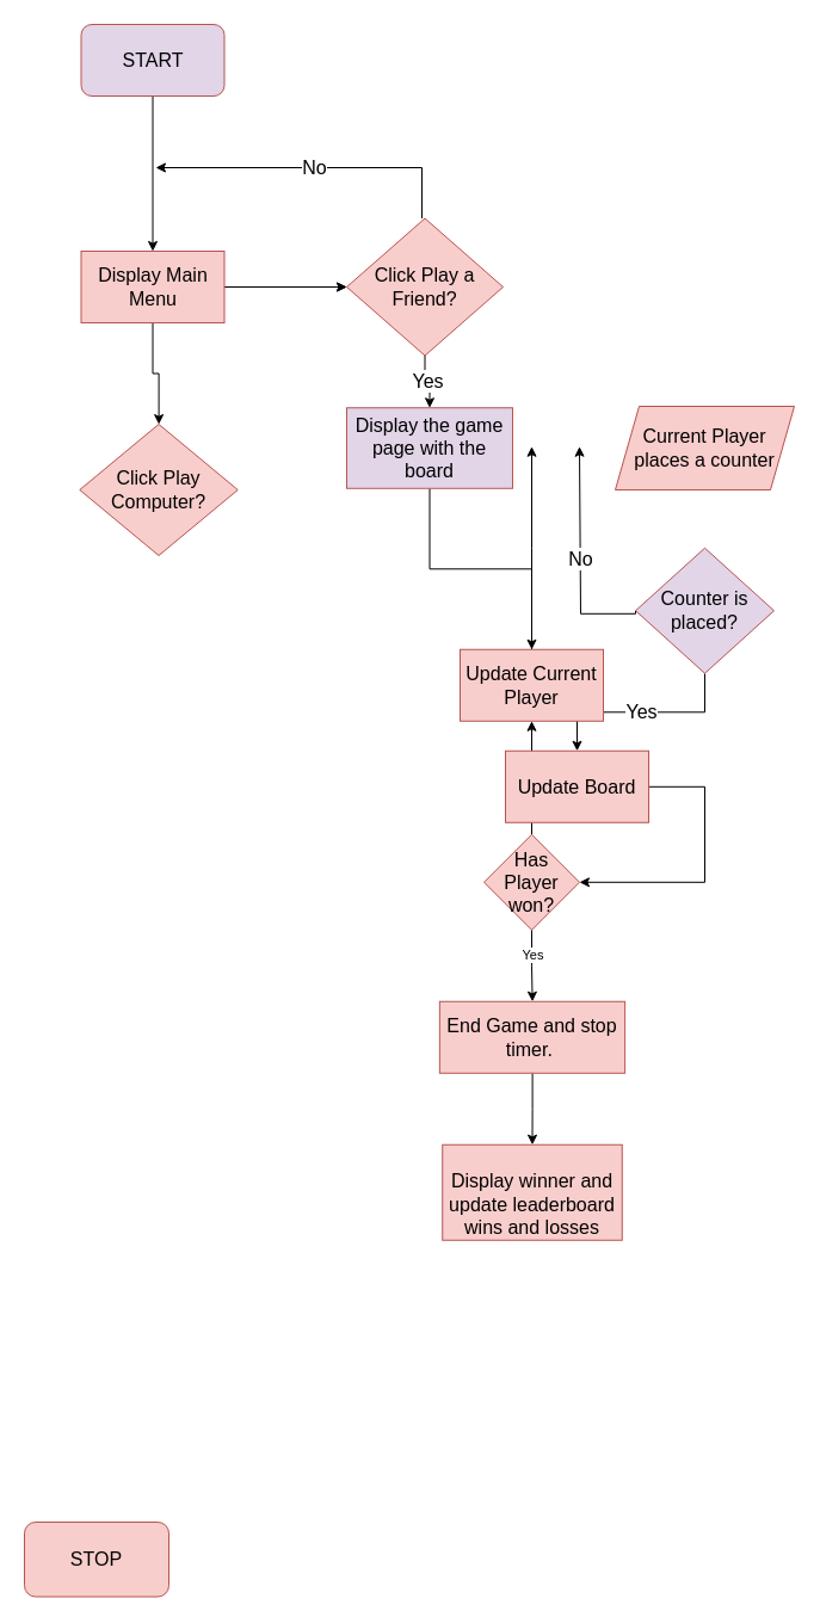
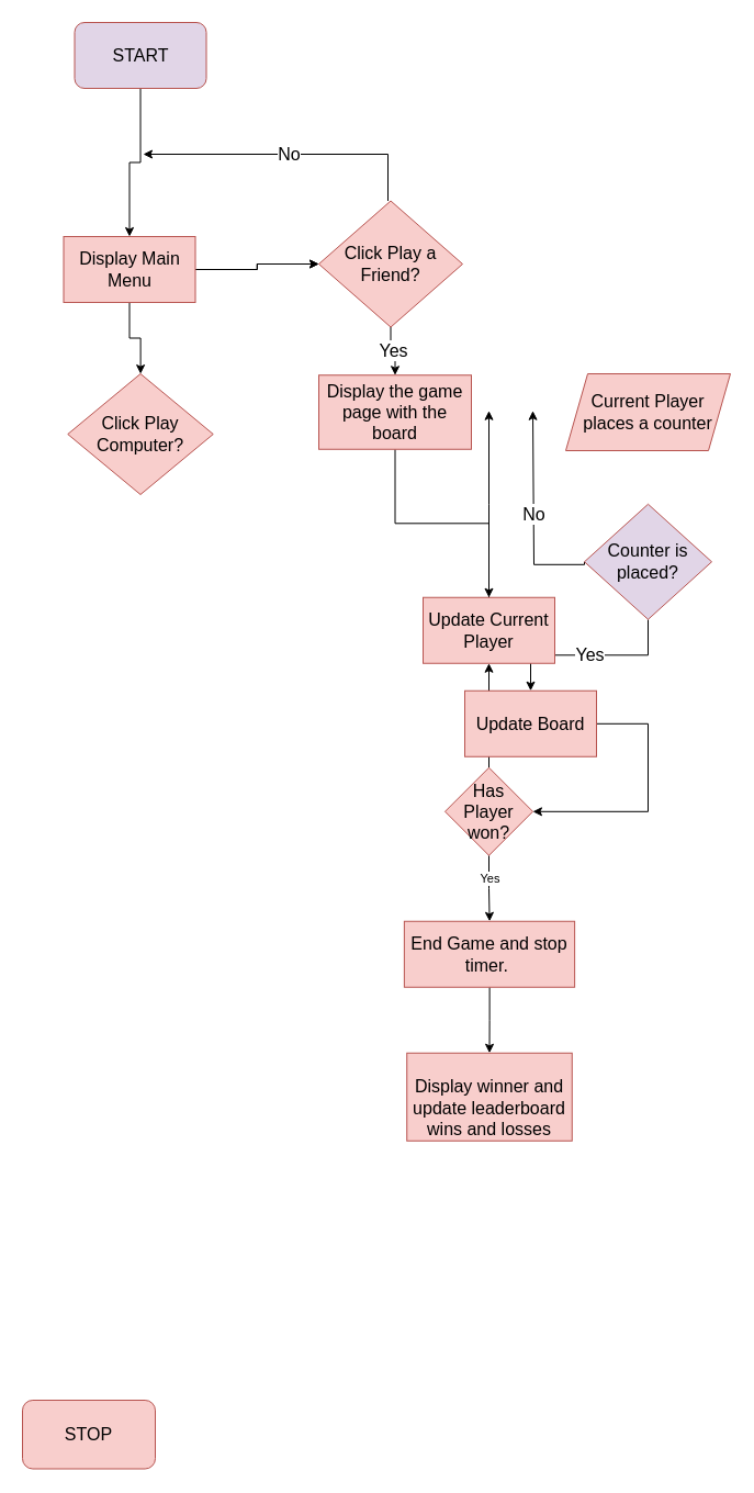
- <mxCell id="6" value="Display Main Menu" style="whiteSpace=wrap;html=1;fillColor=#f8cecc;strokeColor=#b85450;fontSize=16;" vertex="1" parent="1"><mxGeometry x="67.5" y="210" width="120" height="60" as="geometry" /></mxCell>
+ <mxCell id="6" value="Display Main Menu" style="whiteSpace=wrap;html=1;fillColor=#f8cecc;strokeColor=#b85450;fontSize=16;" vertex="1" parent="1"><mxGeometry x="57.5" y="215" width="120" height="60" as="geometry" /></mxCell>
- <mxCell id="11" value="Display the game page with the board" style="whiteSpace=wrap;html=1;fillColor=#e1d5e7;strokeColor=#b85450;fontSize=16;" vertex="1" parent="1"><mxGeometry x="290" y="341.25" width="139" height="67.5" as="geometry" /></mxCell>
+ <mxCell id="11" value="Display the game page with the board" style="whiteSpace=wrap;html=1;fillColor=#f8cecc;strokeColor=#b85450;fontSize=16;" vertex="1" parent="1"><mxGeometry x="290" y="341.25" width="139" height="67.5" as="geometry" /></mxCell>
- <mxCell id="29" value="Click Play Computer?" style="rhombus;whiteSpace=wrap;html=1;fontSize=16;fillColor=#f8cecc;strokeColor=#b85450;" vertex="1" parent="1"><mxGeometry x="66.25" y="355" width="132.5" height="110" as="geometry" /></mxCell>
+ <mxCell id="29" value="Click Play Computer?" style="rhombus;whiteSpace=wrap;html=1;fontSize=16;fillColor=#f8cecc;strokeColor=#b85450;" vertex="1" parent="1"><mxGeometry x="61.25" y="340" width="132.5" height="110" as="geometry" /></mxCell>
